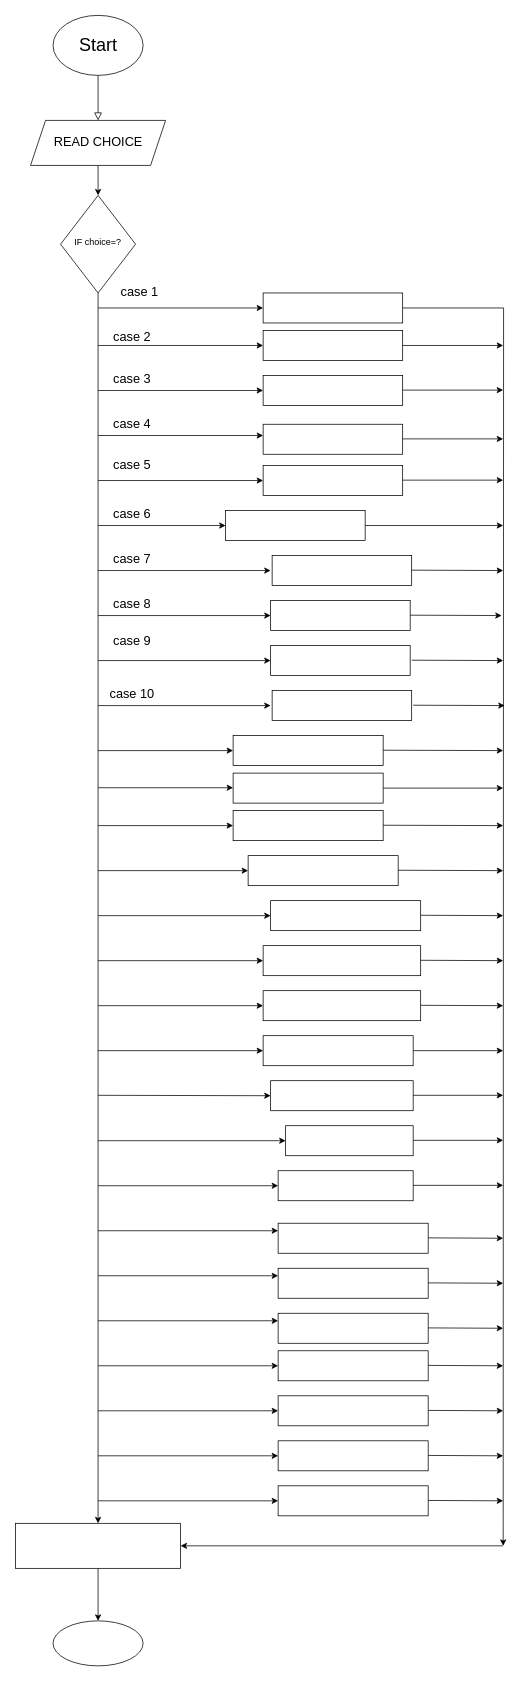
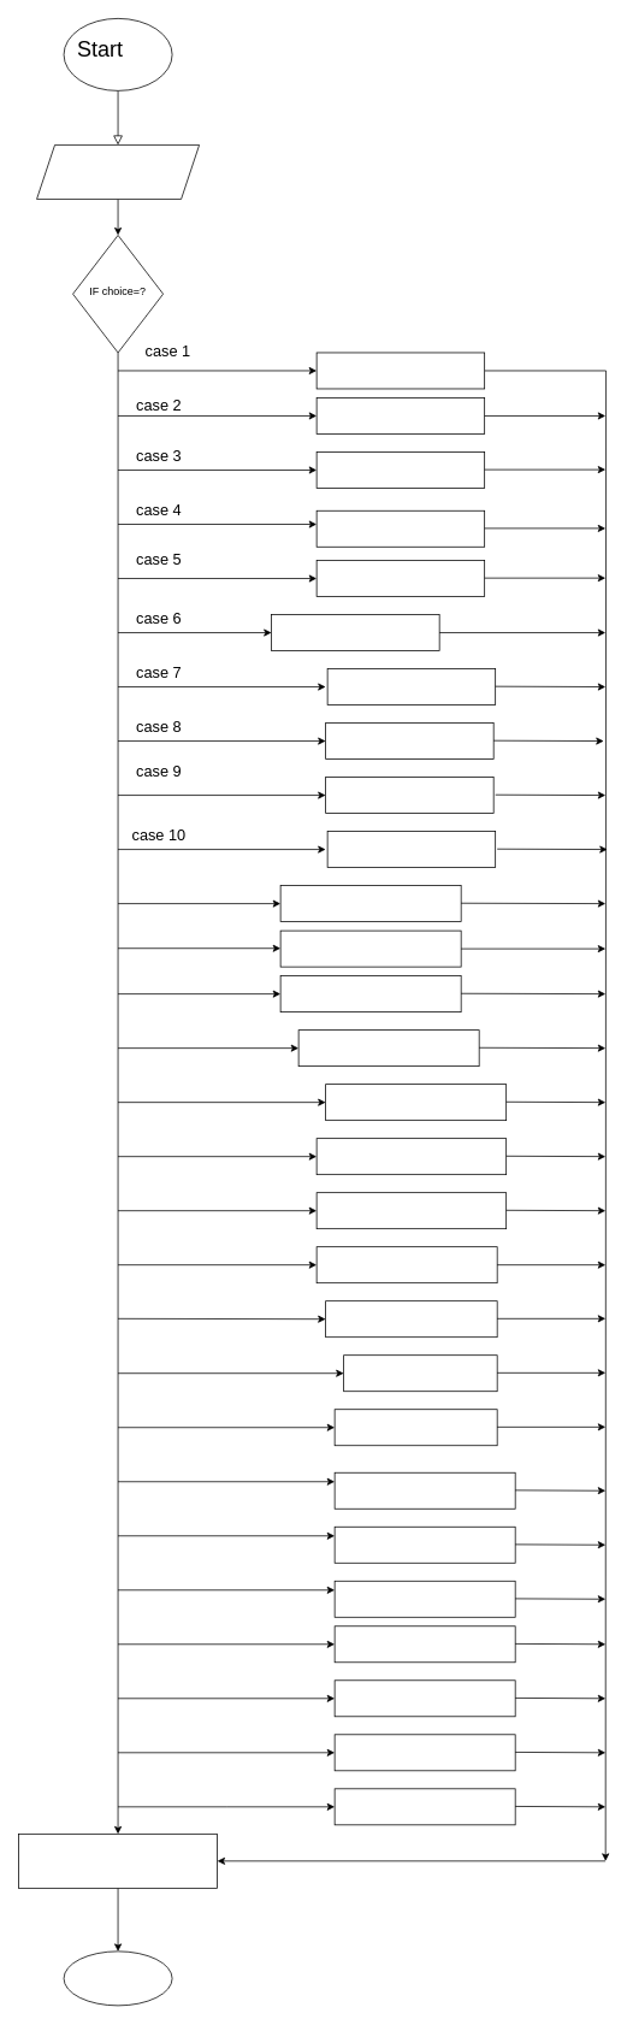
- <mxCell id="11" value="Start" style="text;html=1;resizable=0;autosize=1;align=center;verticalAlign=middle;points=[];fillColor=none;strokeColor=none;rounded=0;fontFamily=Helvetica;fontSize=24;" vertex="1" parent="1"><mxGeometry x="95" y="45" width="70" height="30" as="geometry" /></mxCell>
+ <mxCell id="11" value="Start" style="text;html=1;resizable=0;autosize=1;align=center;verticalAlign=middle;points=[];fillColor=none;strokeColor=none;rounded=0;fontFamily=Helvetica;fontSize=24;" vertex="1" parent="1"><mxGeometry x="75" y="40" width="70" height="30" as="geometry" /></mxCell>
- <mxCell id="12" value="READ CHOICE" style="text;html=1;resizable=0;autosize=1;align=center;verticalAlign=middle;points=[];fillColor=none;strokeColor=none;rounded=0;fontFamily=Helvetica;fontSize=17;" vertex="1" parent="1"><mxGeometry x="65" y="175" width="130" height="30" as="geometry" /></mxCell>
